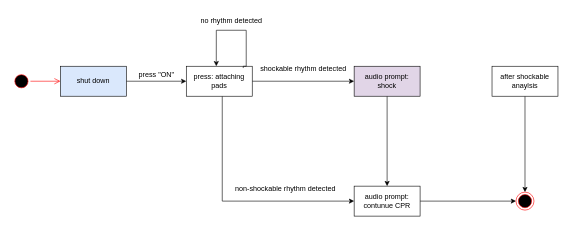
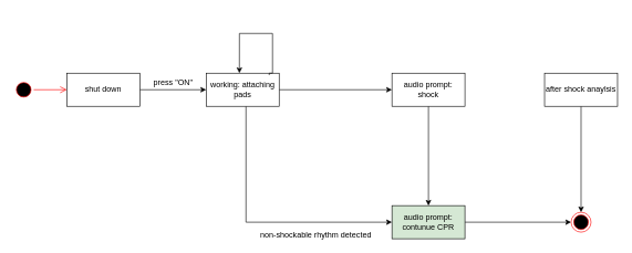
- <mxCell id="17" value="no rhythm detected" style="text;html=1;align=center;verticalAlign=middle;resizable=0;points=[];autosize=1;strokeColor=none;fillColor=none;" vertex="1" parent="1"><mxGeometry x="320" y="20" width="130" height="30" as="geometry" /></mxCell>
- <mxCell id="12" value="shockable rhythm detected" style="text;html=1;align=center;verticalAlign=middle;resizable=0;points=[];autosize=1;strokeColor=none;fillColor=none;" vertex="1" parent="1"><mxGeometry x="420" y="100" width="170" height="30" as="geometry" /></mxCell>
- <mxCell id="5" value="shut down" style="html=1;whiteSpace=wrap;fillColor=#dae8fc;" vertex="1" parent="1"><mxGeometry x="100" y="110" width="110" height="50" as="geometry" /></mxCell>
+ <mxCell id="5" value="shut down" style="html=1;whiteSpace=wrap;" vertex="1" parent="1"><mxGeometry x="100" y="110" width="110" height="50" as="geometry" /></mxCell>
- <mxCell id="8" value="press: attaching pads" style="html=1;whiteSpace=wrap;" vertex="1" parent="1"><mxGeometry x="310" y="110" width="110" height="50" as="geometry" /></mxCell>
+ <mxCell id="8" value="working: attaching pads" style="html=1;whiteSpace=wrap;" vertex="1" parent="1"><mxGeometry x="310" y="110" width="110" height="50" as="geometry" /></mxCell>
- <mxCell id="11" value="audio prompt:&lt;br&gt;shock" style="html=1;whiteSpace=wrap;fillColor=#e1d5e7;" vertex="1" parent="1"><mxGeometry x="590" y="110" width="110" height="50" as="geometry" /></mxCell>
+ <mxCell id="11" value="audio prompt:&lt;br&gt;shock" style="html=1;whiteSpace=wrap;" vertex="1" parent="1"><mxGeometry x="590" y="110" width="110" height="50" as="geometry" /></mxCell>
- <mxCell id="19" value="after shockable anaylsis" style="html=1;whiteSpace=wrap;" vertex="1" parent="1"><mxGeometry x="820" y="110" width="110" height="50" as="geometry" /></mxCell>
+ <mxCell id="19" value="after shock anaylsis" style="html=1;whiteSpace=wrap;" vertex="1" parent="1"><mxGeometry x="820" y="110" width="110" height="50" as="geometry" /></mxCell>
- <mxCell id="15" value="non-shockable rhythm detected" style="text;html=1;align=center;verticalAlign=middle;resizable=0;points=[];autosize=1;strokeColor=none;fillColor=none;" vertex="1" parent="1"><mxGeometry x="380" y="300" width="190" height="30" as="geometry" /></mxCell>
+ <mxCell id="15" value="non-shockable rhythm detected" style="text;html=1;align=center;verticalAlign=middle;resizable=0;points=[];autosize=1;strokeColor=none;fillColor=none;" vertex="1" parent="1"><mxGeometry x="380" y="340" width="190" height="30" as="geometry" /></mxCell>
- <mxCell id="14" value="audio prompt: contunue CPR" style="html=1;whiteSpace=wrap;" vertex="1" parent="1"><mxGeometry x="590" y="310" width="110" height="50" as="geometry" /></mxCell>
+ <mxCell id="14" value="audio prompt: contunue CPR" style="html=1;whiteSpace=wrap;fillColor=#d5e8d4;" vertex="1" parent="1"><mxGeometry x="590" y="310" width="110" height="50" as="geometry" /></mxCell>
